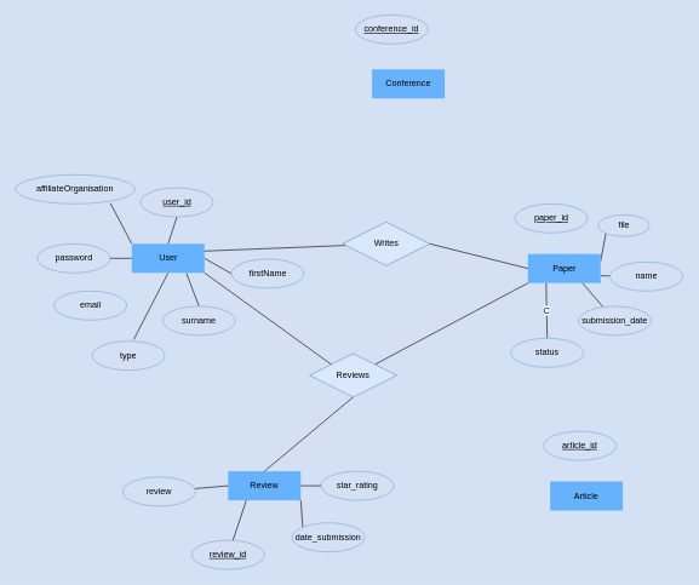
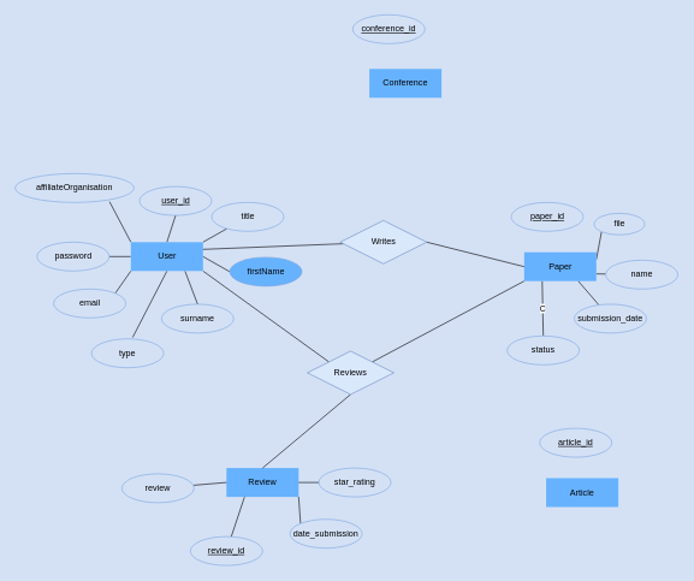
+ <mxCell id="13" value="title" style="ellipse;whiteSpace=wrap;html=1;align=center;strokeColor=#7EA6E0;fillColor=#D4E1F5;labelBorderColor=none;" vertex="1" parent="1"><mxGeometry x="292.5" y="280" width="100" height="40" as="geometry" /></mxCell>
+ <mxCell id="9" style="edgeStyle=none;rounded=0;orthogonalLoop=1;jettySize=auto;html=1;exitX=1;exitY=0;exitDx=0;exitDy=0;endArrow=none;endFill=0;labelBorderColor=none;" edge="1" parent="1" source="11" target="13"><mxGeometry relative="1" as="geometry" /></mxCell>
- <mxCell id="14" value="firstName" style="ellipse;whiteSpace=wrap;html=1;align=center;strokeColor=#7EA6E0;fillColor=#D4E1F5;labelBorderColor=none;" vertex="1" parent="1"><mxGeometry x="317.5" y="356" width="100" height="40" as="geometry" /></mxCell>
+ <mxCell id="14" value="firstName" style="ellipse;whiteSpace=wrap;html=1;align=center;strokeColor=#7EA6E0;fillColor=#66b2ff;labelBorderColor=none;" vertex="1" parent="1"><mxGeometry x="317.5" y="356" width="100" height="40" as="geometry" /></mxCell>
+ <mxCell id="5" style="edgeStyle=none;rounded=0;orthogonalLoop=1;jettySize=auto;html=1;exitX=0;exitY=1;exitDx=0;exitDy=0;entryX=1;entryY=0;entryDx=0;entryDy=0;endArrow=none;endFill=0;labelBorderColor=none;" edge="1" parent="1" source="11" target="21"><mxGeometry relative="1" as="geometry" /></mxCell>
